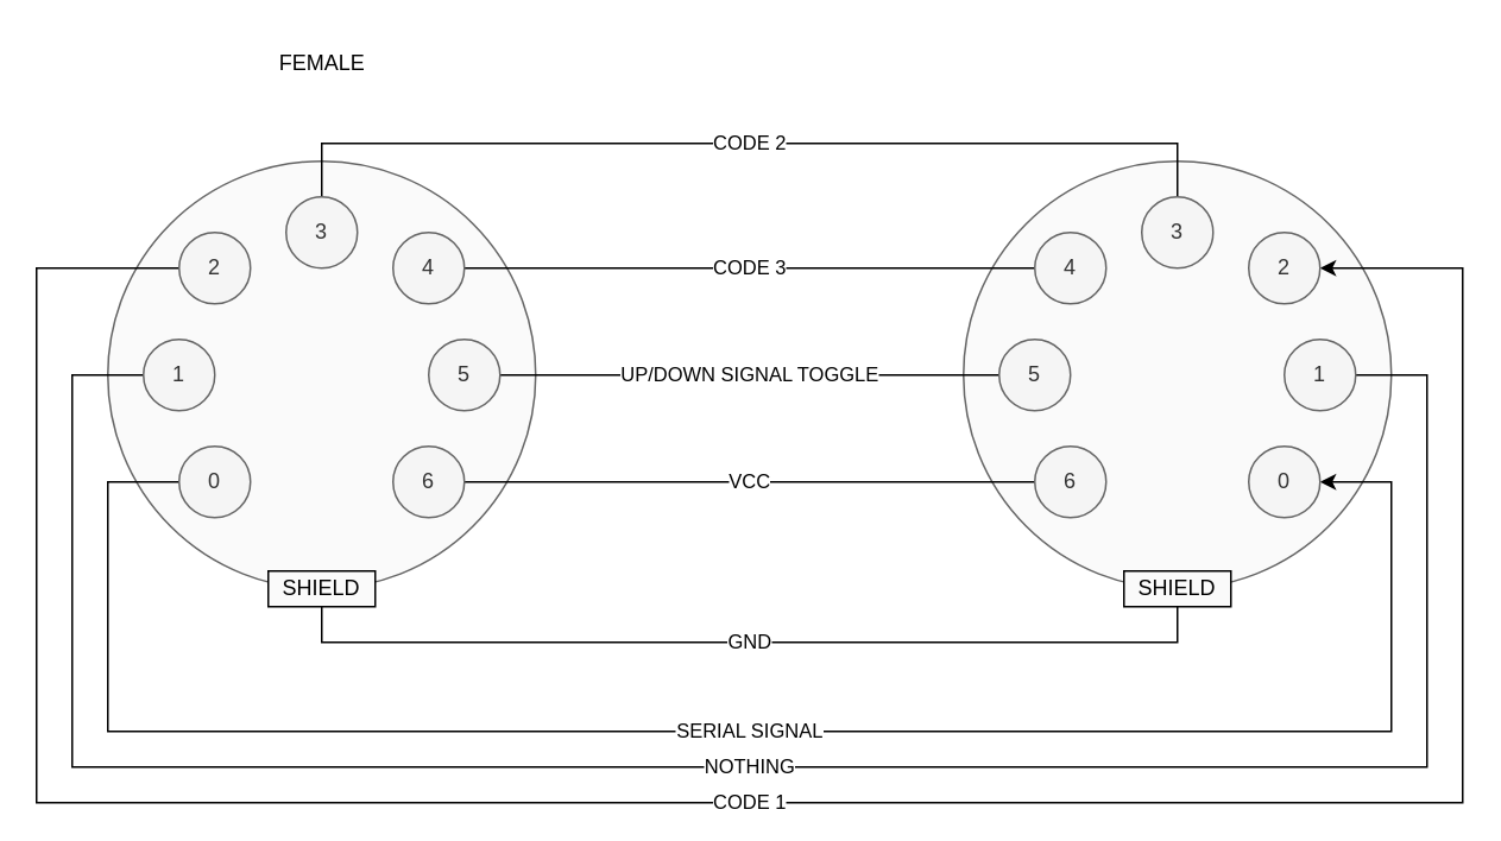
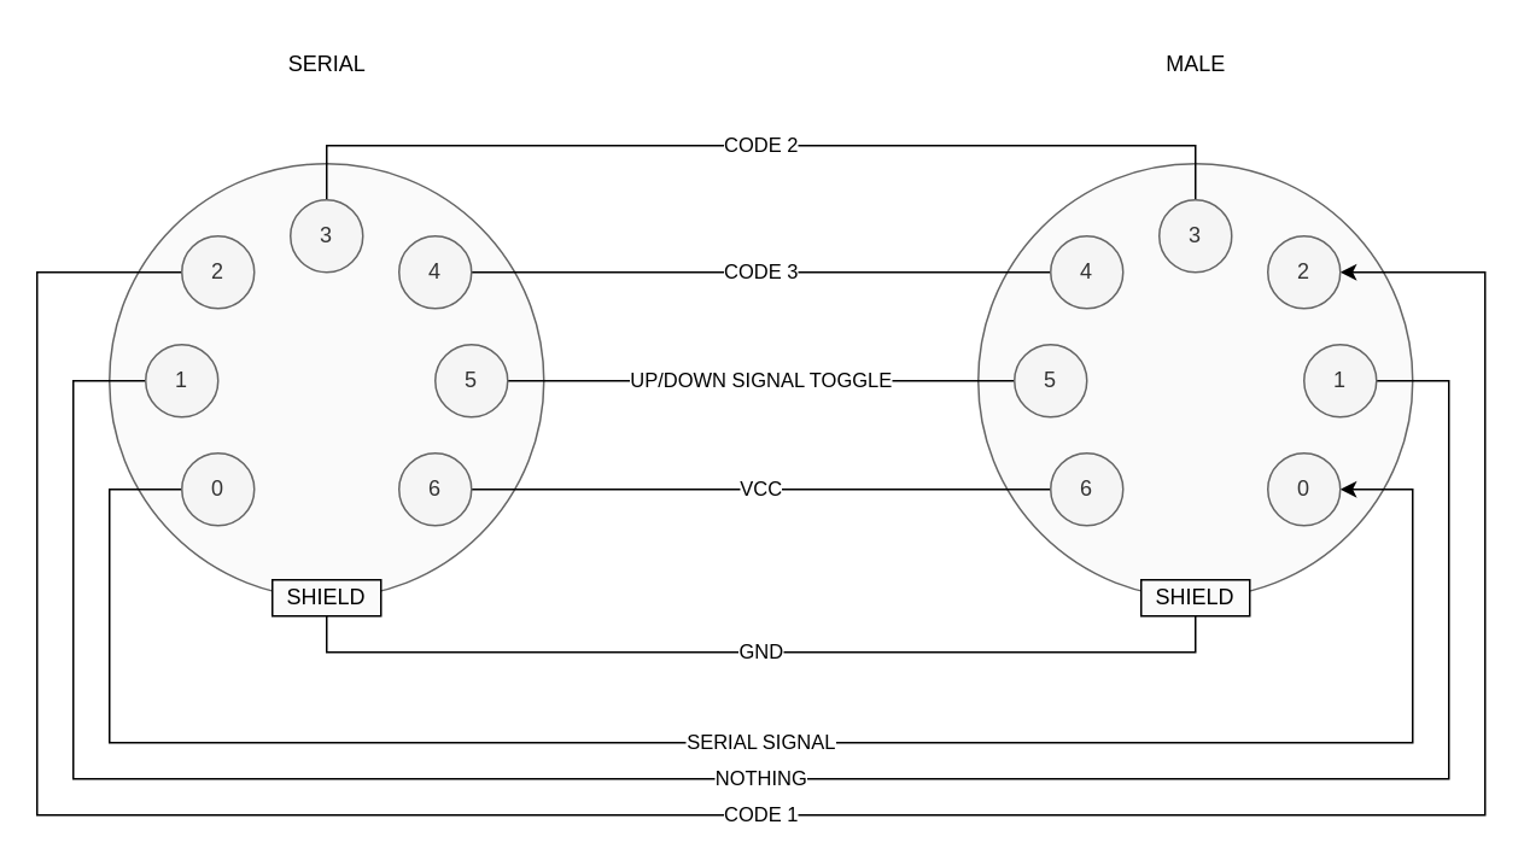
- <mxCell id="28" value="FEMALE" style="text;html=1;align=center;verticalAlign=middle;resizable=0;points=[];autosize=1;strokeColor=none;fillColor=none;" parent="1" vertex="1"><mxGeometry x="145" y="20" width="70" height="30" as="geometry" /></mxCell>
+ <mxCell id="28" value="SERIAL" style="text;html=1;align=center;verticalAlign=middle;resizable=0;points=[];autosize=1;strokeColor=none;fillColor=none;" parent="1" vertex="1"><mxGeometry x="145" y="20" width="70" height="30" as="geometry" /></mxCell>
+ <mxCell id="29" value="MALE" style="text;html=1;align=center;verticalAlign=middle;resizable=0;points=[];autosize=1;strokeColor=none;fillColor=none;" parent="1" vertex="1"><mxGeometry x="630" y="20" width="60" height="30" as="geometry" /></mxCell>
